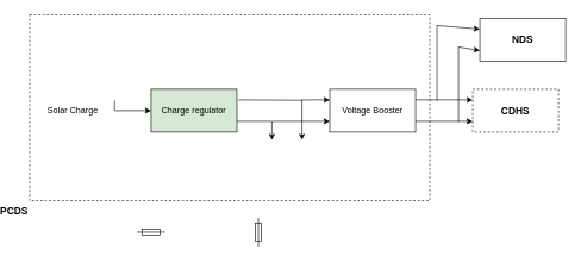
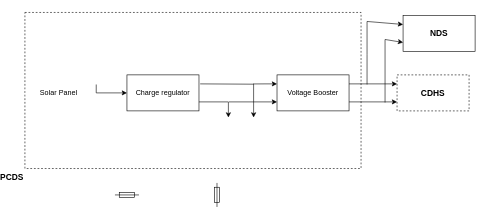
- <mxCell id="7" value="&amp;nbsp; &amp;nbsp; &amp;nbsp; &amp;nbsp;Solar Charge" style="shape=image;html=1;verticalAlign=top;verticalLabelPosition=bottom;labelBackgroundColor=#ffffff;imageAspect=0;aspect=fixed;image=https://cdn2.iconfinder.com/data/icons/business-and-education-1/512/133_Solar_Panel_Energy_technology_smart_city_technology_smart-128.png;clipPath=inset(3.13% 3.91% 31.25% 3.91%);points=[[0,0,0,0,0],[0,0.25,0,0,0],[0,0.5,0,0,0],[0,0.75,0,0,0],[0,1,0,0,0],[0.25,0,0,0,0],[0.25,1,0,0,0],[0.5,0,0,0,0],[0.5,1,0,0,0],[0.75,0,0,0,0],[0.75,1,0,0,0],[0.94,1,0,0,0],[1,0,0,0,0],[1,0.25,0,0,0],[1,0.5,0,0,0],[1,0.75,0,0,0]];align=left;" parent="1" vertex="1"><mxGeometry x="20" y="50" width="126.43" height="90" as="geometry" /></mxCell>
+ <mxCell id="7" value="&amp;nbsp; &amp;nbsp; &amp;nbsp; &amp;nbsp;Solar Panel" style="shape=image;html=1;verticalAlign=top;verticalLabelPosition=bottom;labelBackgroundColor=#ffffff;imageAspect=0;aspect=fixed;image=https://cdn2.iconfinder.com/data/icons/business-and-education-1/512/133_Solar_Panel_Energy_technology_smart_city_technology_smart-128.png;clipPath=inset(3.13% 3.91% 31.25% 3.91%);points=[[0,0,0,0,0],[0,0.25,0,0,0],[0,0.5,0,0,0],[0,0.75,0,0,0],[0,1,0,0,0],[0.25,0,0,0,0],[0.25,1,0,0,0],[0.5,0,0,0,0],[0.5,1,0,0,0],[0.75,0,0,0,0],[0.75,1,0,0,0],[0.94,1,0,0,0],[1,0,0,0,0],[1,0.25,0,0,0],[1,0.5,0,0,0],[1,0.75,0,0,0]];align=left;" parent="1" vertex="1"><mxGeometry x="20" y="50" width="126.43" height="90" as="geometry" /></mxCell>
- <mxCell id="4" value="Charge regulator" style="rounded=0;whiteSpace=wrap;html=1;fillColor=#d5e8d4;" parent="1" vertex="1"><mxGeometry x="190" y="124" width="120" height="60" as="geometry" /></mxCell>
+ <mxCell id="4" value="Charge regulator" style="rounded=0;whiteSpace=wrap;html=1;" parent="1" vertex="1"><mxGeometry x="190" y="124" width="120" height="60" as="geometry" /></mxCell>
